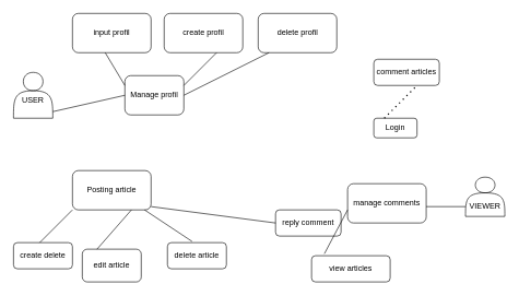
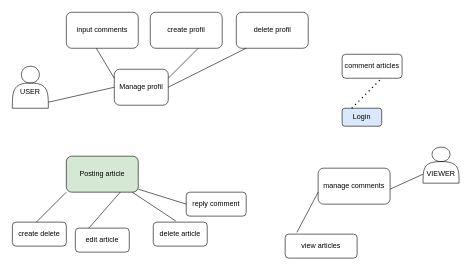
- <mxCell id="7" value="input profil" style="rounded=1;whiteSpace=wrap;html=1;" vertex="1" parent="1"><mxGeometry x="110" y="20" width="120" height="60" as="geometry" /></mxCell>
+ <mxCell id="7" value="input comments" style="rounded=1;whiteSpace=wrap;html=1;" vertex="1" parent="1"><mxGeometry x="110" y="20" width="120" height="60" as="geometry" /></mxCell>
- <mxCell id="26" value="Login" style="rounded=1;whiteSpace=wrap;html=1;" vertex="1" parent="1"><mxGeometry x="570" y="180" width="66" height="30" as="geometry" /></mxCell>
+ <mxCell id="26" value="Login" style="rounded=1;whiteSpace=wrap;html=1;fillColor=#dae8fc;" vertex="1" parent="1"><mxGeometry x="570" y="180" width="66" height="30" as="geometry" /></mxCell>
- <mxCell id="5" value="Posting article" style="rounded=1;whiteSpace=wrap;html=1;" vertex="1" parent="1"><mxGeometry x="110" y="260" width="120" height="60" as="geometry" /></mxCell>
+ <mxCell id="5" value="Posting article" style="rounded=1;whiteSpace=wrap;html=1;fillColor=#d5e8d4;" vertex="1" parent="1"><mxGeometry x="110" y="260" width="120" height="60" as="geometry" /></mxCell>
- <mxCell id="6" value="&lt;br&gt;&lt;br&gt;VIEWER" style="shape=actor;whiteSpace=wrap;html=1;" vertex="1" parent="1"><mxGeometry x="710" y="270" width="60" height="60" as="geometry" /></mxCell>
+ <mxCell id="6" value="&lt;br&gt;&lt;br&gt;VIEWER" style="shape=actor;whiteSpace=wrap;html=1;" vertex="1" parent="1"><mxGeometry x="705" y="245" width="60" height="60" as="geometry" /></mxCell>
- <mxCell id="15" value="reply comment" style="rounded=1;whiteSpace=wrap;html=1;" vertex="1" parent="1"><mxGeometry x="420" y="320" width="100" height="40" as="geometry" /></mxCell>
+ <mxCell id="15" value="reply comment" style="rounded=1;whiteSpace=wrap;html=1;" vertex="1" parent="1"><mxGeometry x="310" y="320" width="100" height="40" as="geometry" /></mxCell>
- <mxCell id="13" value="edit article" style="rounded=1;whiteSpace=wrap;html=1;" vertex="1" parent="1"><mxGeometry x="125" y="380" width="90" height="50" as="geometry" /></mxCell>
+ <mxCell id="13" value="edit article" style="rounded=1;whiteSpace=wrap;html=1;" vertex="1" parent="1"><mxGeometry x="125" y="380" width="90" height="40" as="geometry" /></mxCell>
